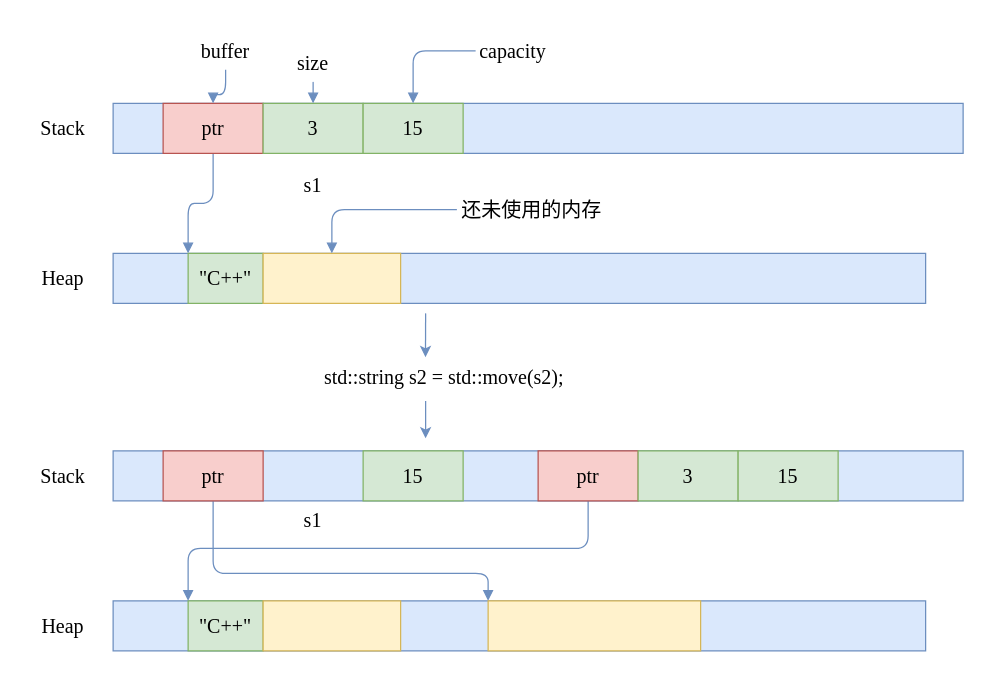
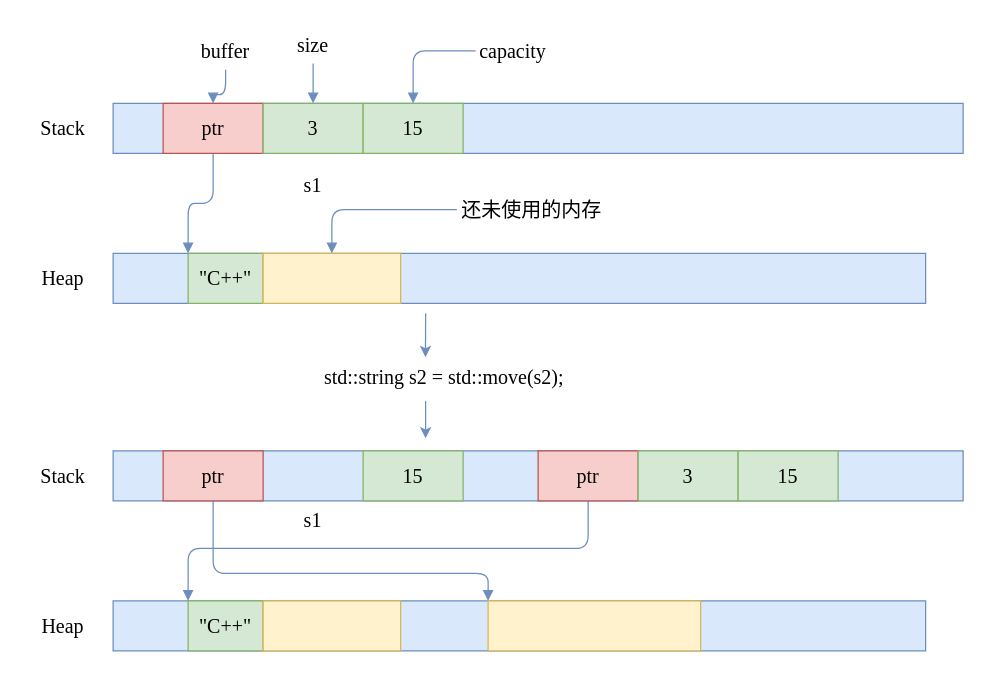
- <mxCell id="15" value="size" style="text;html=1;align=center;verticalAlign=middle;whiteSpace=wrap;rounded=0;fontFamily=Ubuntu;fontSize=16;fontStyle=0;" parent="3" vertex="1"><mxGeometry x="200" y="15" width="60" height="30" as="geometry" /></mxCell>
+ <mxCell id="15" value="size" style="text;html=1;align=center;verticalAlign=middle;whiteSpace=wrap;rounded=0;fontFamily=Ubuntu;fontSize=16;fontStyle=0;" parent="3" vertex="1"><mxGeometry x="200" width="60" height="30" as="geometry" /></mxCell>
